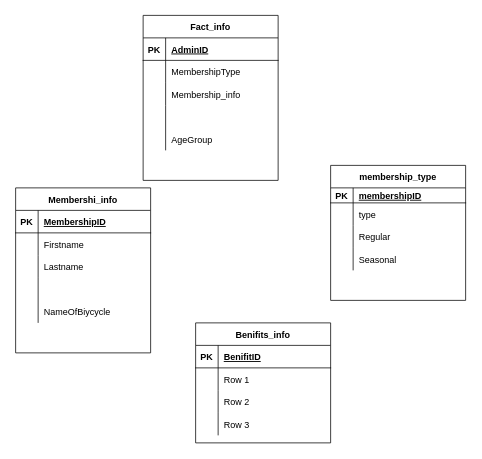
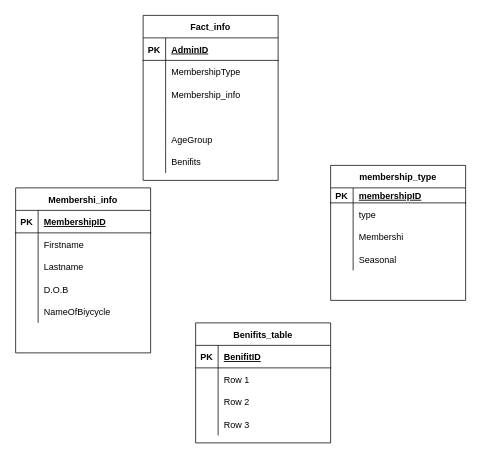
+ <mxCell id="65" value="Benifits" style="shape=partialRectangle;connectable=0;fillColor=none;top=0;left=0;bottom=0;right=0;align=left;spacingLeft=6;overflow=hidden;" parent="63" vertex="1"><mxGeometry x="30" width="150" height="30" as="geometry"><mxRectangle width="150" height="30" as="alternateBounds" /></mxGeometry></mxCell>
- <mxCell id="24" value="Regular" style="shape=partialRectangle;connectable=0;fillColor=none;top=0;left=0;bottom=0;right=0;align=left;spacingLeft=6;overflow=hidden;" parent="22" vertex="1"><mxGeometry x="30" width="150" height="30" as="geometry"><mxRectangle width="150" height="30" as="alternateBounds" /></mxGeometry></mxCell>
+ <mxCell id="24" value="Membershi" style="shape=partialRectangle;connectable=0;fillColor=none;top=0;left=0;bottom=0;right=0;align=left;spacingLeft=6;overflow=hidden;" parent="22" vertex="1"><mxGeometry x="30" width="150" height="30" as="geometry"><mxRectangle width="150" height="30" as="alternateBounds" /></mxGeometry></mxCell>
+ <mxCell id="42" value="D.O.B" style="shape=partialRectangle;connectable=0;fillColor=none;top=0;left=0;bottom=0;right=0;align=left;spacingLeft=6;overflow=hidden;" parent="40" vertex="1"><mxGeometry x="30" width="150" height="30" as="geometry"><mxRectangle width="150" height="30" as="alternateBounds" /></mxGeometry></mxCell>
- <mxCell id="2" value="Benifits_info" style="shape=table;startSize=30;container=1;collapsible=1;childLayout=tableLayout;fixedRows=1;rowLines=0;fontStyle=1;align=center;resizeLast=1;" parent="1" vertex="1"><mxGeometry x="260" y="430" width="180" height="160" as="geometry" /></mxCell>
+ <mxCell id="2" value="Benifits_table" style="shape=table;startSize=30;container=1;collapsible=1;childLayout=tableLayout;fixedRows=1;rowLines=0;fontStyle=1;align=center;resizeLast=1;" parent="1" vertex="1"><mxGeometry x="260" y="430" width="180" height="160" as="geometry" /></mxCell>
